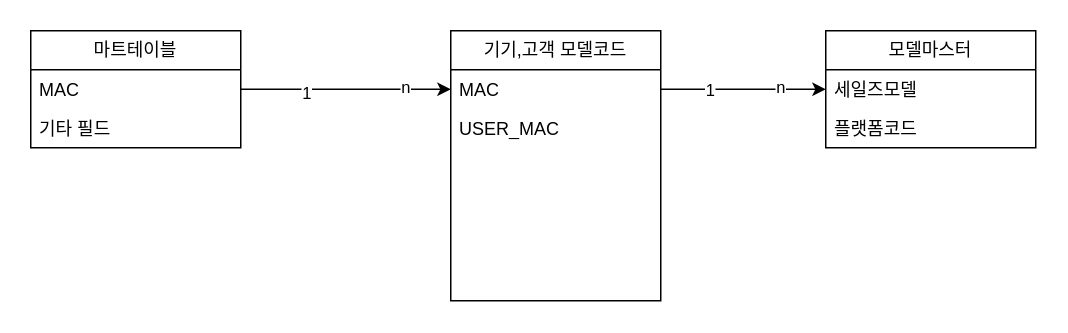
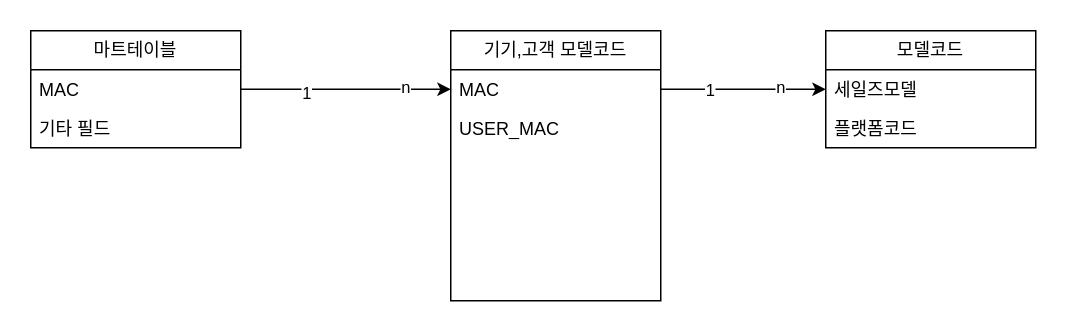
- <mxCell id="11" value="모델마스터" style="swimlane;fontStyle=0;childLayout=stackLayout;horizontal=1;startSize=26;fillColor=none;horizontalStack=0;resizeParent=1;resizeParentMax=0;resizeLast=0;collapsible=1;marginBottom=0;whiteSpace=wrap;html=1;" vertex="1" parent="1"><mxGeometry x="550" y="20" width="140" height="78" as="geometry" /></mxCell>
+ <mxCell id="11" value="모델코드" style="swimlane;fontStyle=0;childLayout=stackLayout;horizontal=1;startSize=26;fillColor=none;horizontalStack=0;resizeParent=1;resizeParentMax=0;resizeLast=0;collapsible=1;marginBottom=0;whiteSpace=wrap;html=1;" vertex="1" parent="1"><mxGeometry x="550" y="20" width="140" height="78" as="geometry" /></mxCell>
